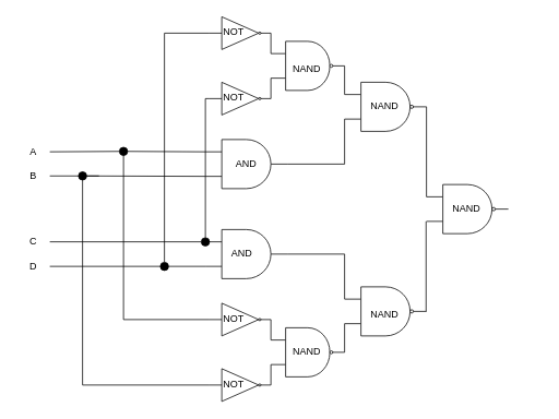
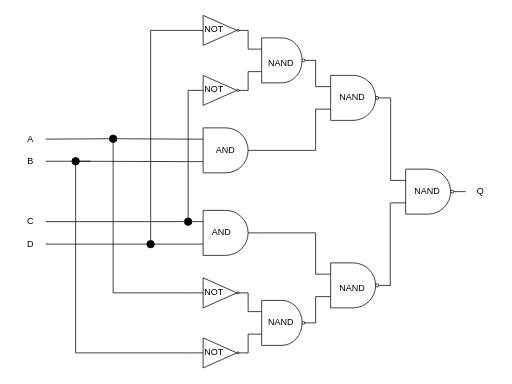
+ <mxCell id="50" value="Q" style="text;html=1;strokeColor=none;fillColor=none;align=center;verticalAlign=middle;whiteSpace=wrap;rounded=0;" parent="1" vertex="1"><mxGeometry x="620" y="245" width="40" height="20" as="geometry" /></mxCell>
